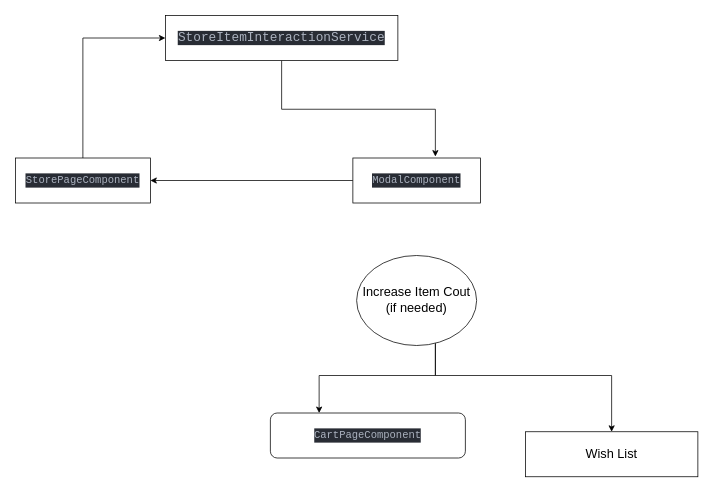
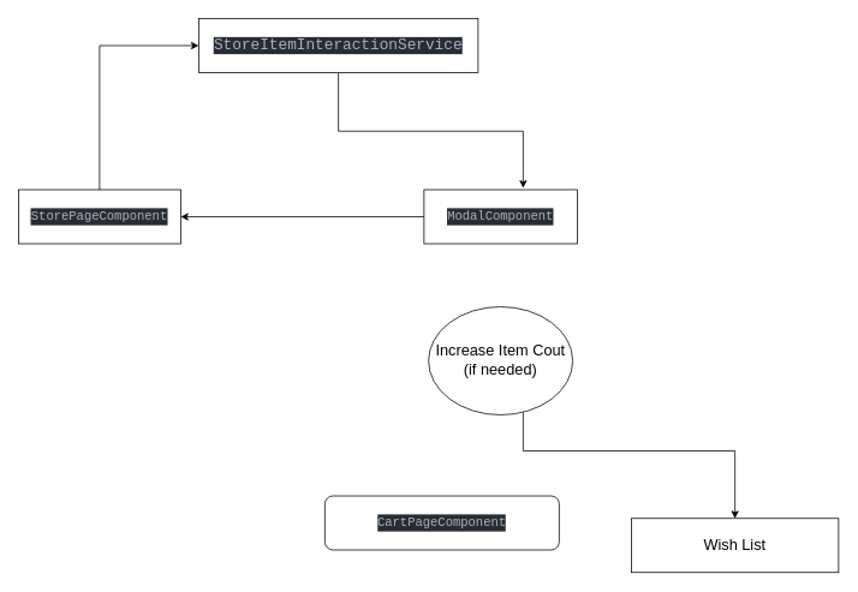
- <mxCell id="8" style="edgeStyle=orthogonalEdgeStyle;rounded=0;orthogonalLoop=1;jettySize=auto;html=1;entryX=0.25;entryY=0;entryDx=0;entryDy=0;fontSize=17;" edge="1" parent="1" source="10" target="11"><mxGeometry relative="1" as="geometry"><Array as="points"><mxPoint x="580" y="500" /><mxPoint x="425" y="500" /></Array></mxGeometry></mxCell>
